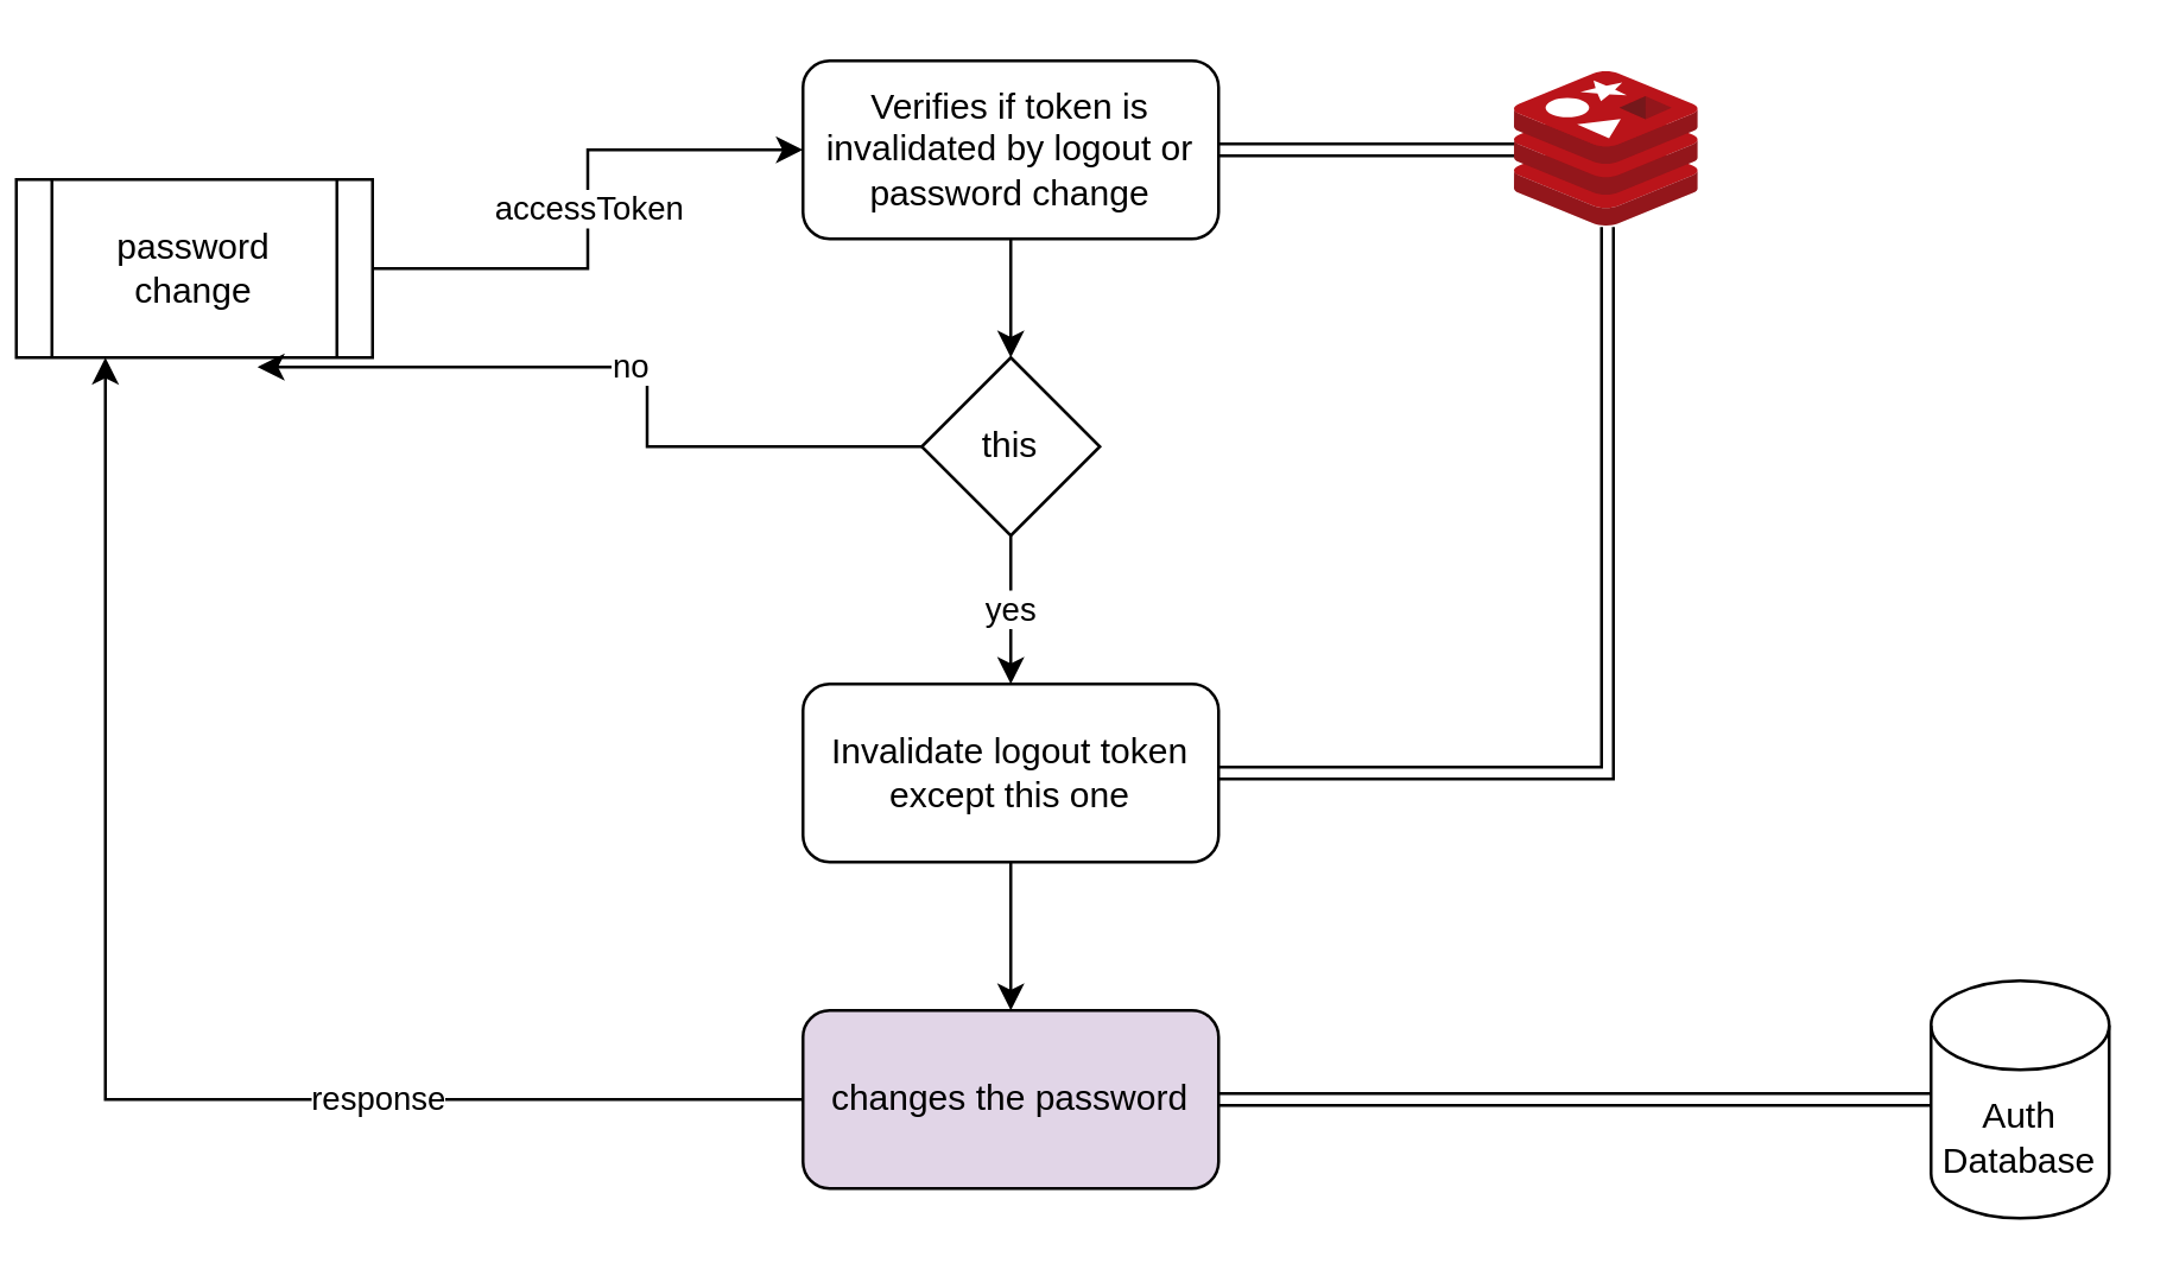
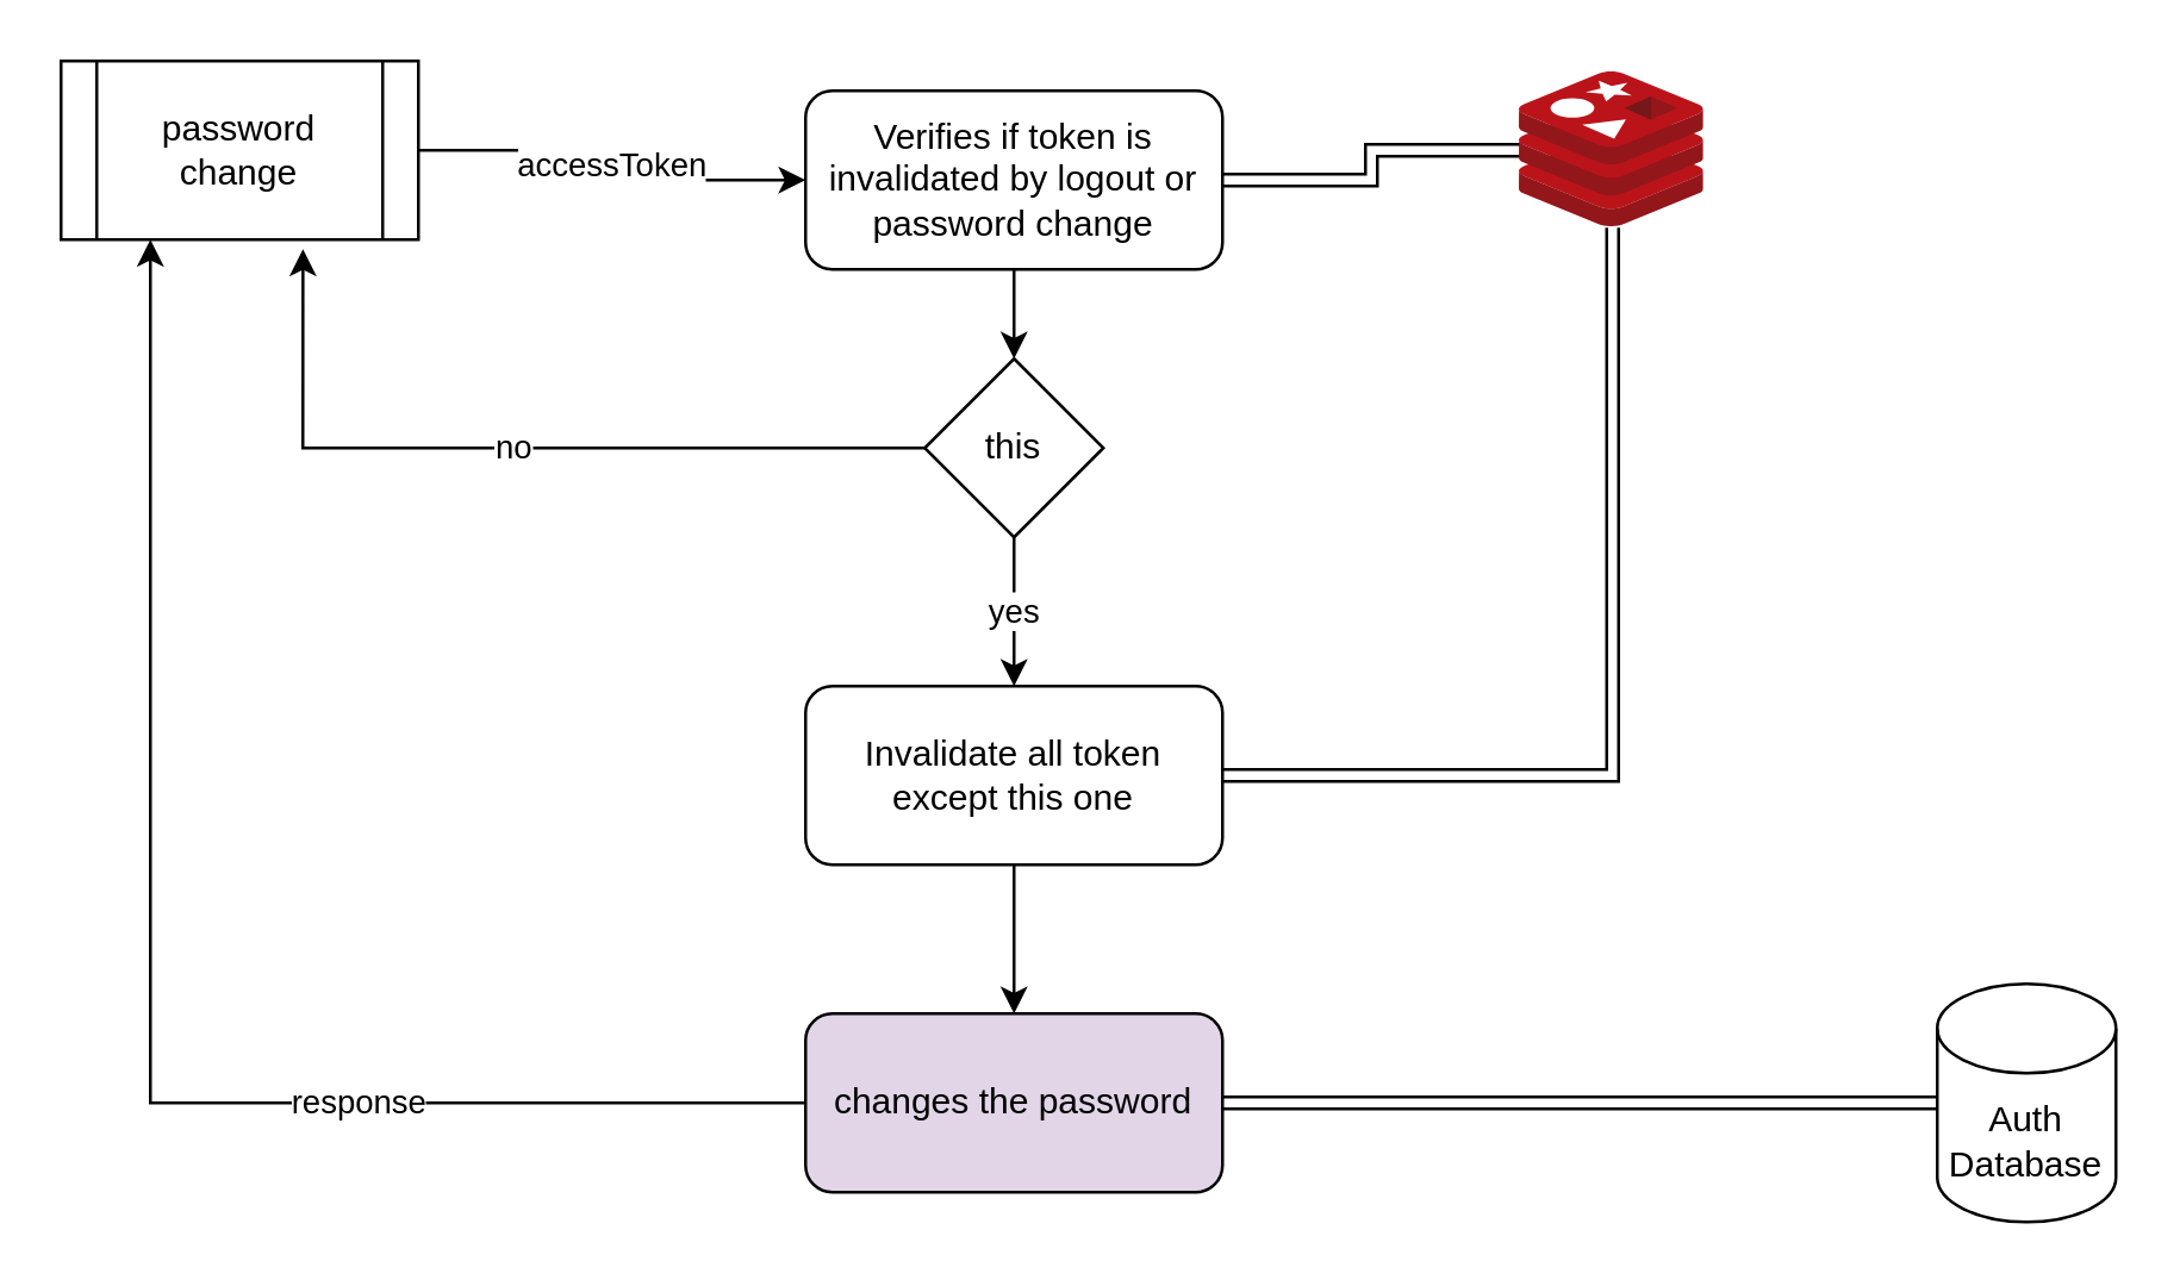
- <mxCell id="5" value="Verifies if token is invalidated by logout or password change" style="rounded=1;whiteSpace=wrap;html=1;" parent="1" vertex="1"><mxGeometry x="270" y="20" width="140" height="60" as="geometry" /></mxCell>
+ <mxCell id="5" value="Verifies if token is invalidated by logout or password change" style="rounded=1;whiteSpace=wrap;html=1;" parent="1" vertex="1"><mxGeometry x="270" y="30" width="140" height="60" as="geometry" /></mxCell>
- <mxCell id="3" value="password&lt;br&gt;change" style="shape=process;whiteSpace=wrap;html=1;backgroundOutline=1;" parent="1" vertex="1"><mxGeometry x="5" y="60" width="120" height="60" as="geometry" /></mxCell>
+ <mxCell id="3" value="password&lt;br&gt;change" style="shape=process;whiteSpace=wrap;html=1;backgroundOutline=1;" parent="1" vertex="1"><mxGeometry x="20" y="20" width="120" height="60" as="geometry" /></mxCell>
- <mxCell id="12" value="Invalidate logout token except this one" style="rounded=1;whiteSpace=wrap;html=1;" parent="1" vertex="1"><mxGeometry x="270" y="230" width="140" height="60" as="geometry" /></mxCell>
+ <mxCell id="12" value="Invalidate all token except this one" style="rounded=1;whiteSpace=wrap;html=1;" parent="1" vertex="1"><mxGeometry x="270" y="230" width="140" height="60" as="geometry" /></mxCell>
